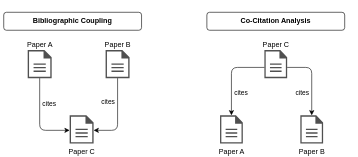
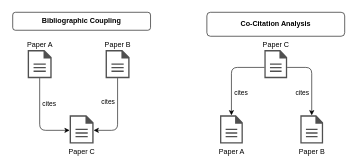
- <mxCell id="12" value="&lt;b&gt;Bibliographic Coupling&lt;/b&gt;" style="rounded=1;whiteSpace=wrap;html=1;" parent="1" vertex="1"><mxGeometry x="5" y="20" width="230" height="30" as="geometry" /></mxCell>
+ <mxCell id="12" value="&lt;b&gt;Bibliographic Coupling&lt;/b&gt;" style="rounded=1;whiteSpace=wrap;html=1;" parent="1" vertex="1"><mxGeometry x="20" y="20" width="230" height="30" as="geometry" /></mxCell>
- <mxCell id="13" value="&lt;b&gt;Co-Citation Analysis&lt;/b&gt;" style="rounded=1;whiteSpace=wrap;html=1;" parent="1" vertex="1"><mxGeometry x="344" y="20" width="230" height="30" as="geometry" /></mxCell>
+ <mxCell id="13" value="&lt;b&gt;Co-Citation Analysis&lt;/b&gt;" style="rounded=1;whiteSpace=wrap;html=1;" parent="1" vertex="1"><mxGeometry x="344" y="20" width="230" height="40" as="geometry" /></mxCell>
